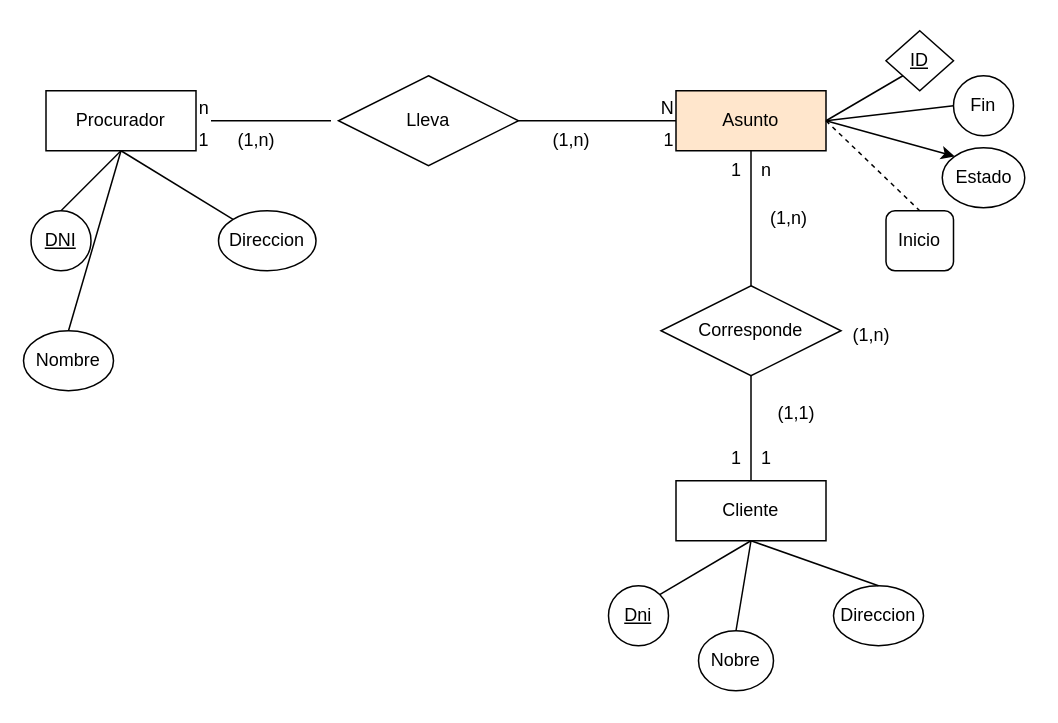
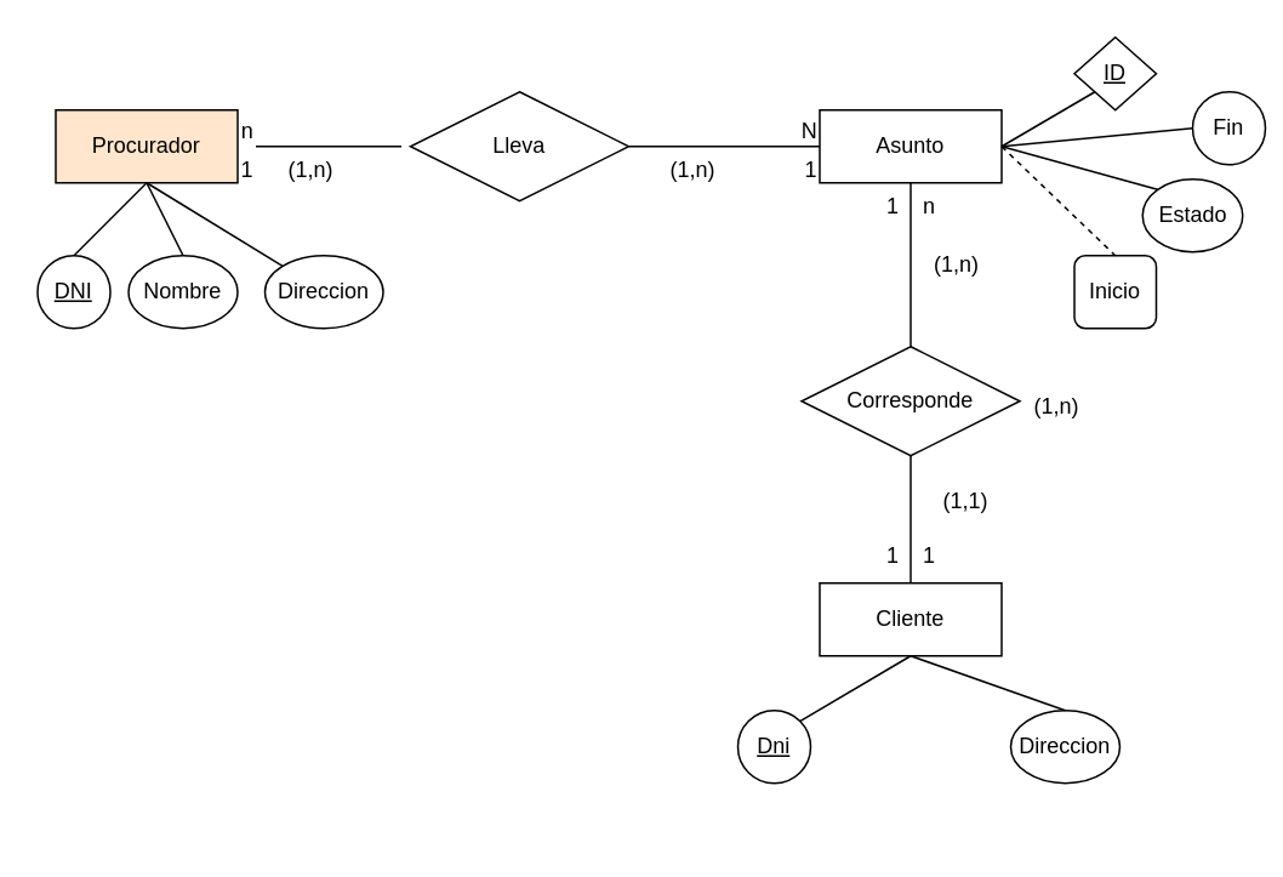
- <mxCell id="29" value="Fin" style="ellipse;whiteSpace=wrap;html=1;align=center;" vertex="1" parent="1"><mxGeometry x="635" y="50" width="40" height="40" as="geometry" /></mxCell>
+ <mxCell id="29" value="Fin" style="ellipse;whiteSpace=wrap;html=1;align=center;" vertex="1" parent="1"><mxGeometry x="655" y="50" width="40" height="40" as="geometry" /></mxCell>
- <mxCell id="2" value="Procurador" style="whiteSpace=wrap;html=1;align=center;" vertex="1" parent="1"><mxGeometry x="30" y="60" width="100" height="40" as="geometry" /></mxCell>
+ <mxCell id="2" value="Procurador" style="whiteSpace=wrap;html=1;align=center;fillColor=#ffe6cc;" vertex="1" parent="1"><mxGeometry x="30" y="60" width="100" height="40" as="geometry" /></mxCell>
- <mxCell id="3" value="Asunto" style="whiteSpace=wrap;html=1;align=center;fillColor=#ffe6cc;" vertex="1" parent="1"><mxGeometry x="450" y="60" width="100" height="40" as="geometry" /></mxCell>
+ <mxCell id="3" value="Asunto" style="whiteSpace=wrap;html=1;align=center;" vertex="1" parent="1"><mxGeometry x="450" y="60" width="100" height="40" as="geometry" /></mxCell>
- <mxCell id="39" value="" style="endArrow=classic;html=1;rounded=0;entryX=0;entryY=0;entryDx=0;entryDy=0;exitX=1;exitY=0.5;exitDx=0;exitDy=0;" edge="1" parent="1" source="3" target="30"><mxGeometry relative="1" as="geometry"><mxPoint x="560" y="80" as="sourcePoint" /><mxPoint x="617" y="74" as="targetPoint" /></mxGeometry></mxCell>
+ <mxCell id="39" value="" style="endArrow=none;html=1;rounded=0;entryX=0;entryY=0;entryDx=0;entryDy=0;exitX=1;exitY=0.5;exitDx=0;exitDy=0;" edge="1" parent="1" source="3" target="30"><mxGeometry relative="1" as="geometry"><mxPoint x="560" y="80" as="sourcePoint" /><mxPoint x="617" y="74" as="targetPoint" /></mxGeometry></mxCell>
- <mxCell id="24" value="Nombre" style="ellipse;whiteSpace=wrap;html=1;align=center;" vertex="1" parent="1"><mxGeometry x="15" y="220" width="60" height="40" as="geometry" /></mxCell>
+ <mxCell id="24" value="Nombre" style="ellipse;whiteSpace=wrap;html=1;align=center;" vertex="1" parent="1"><mxGeometry x="70" y="140" width="60" height="40" as="geometry" /></mxCell>
- <mxCell id="42" value="" style="endArrow=none;html=1;rounded=0;entryX=0.5;entryY=0;entryDx=0;entryDy=0;exitX=0.5;exitY=1;exitDx=0;exitDy=0;" edge="1" parent="1" source="4" target="33"><mxGeometry relative="1" as="geometry"><mxPoint x="600" y="130" as="sourcePoint" /><mxPoint x="647" y="104" as="targetPoint" /></mxGeometry></mxCell>
- <mxCell id="33" value="Nobre" style="ellipse;whiteSpace=wrap;html=1;align=center;" vertex="1" parent="1"><mxGeometry x="465" y="420" width="50" height="40" as="geometry" /></mxCell>
